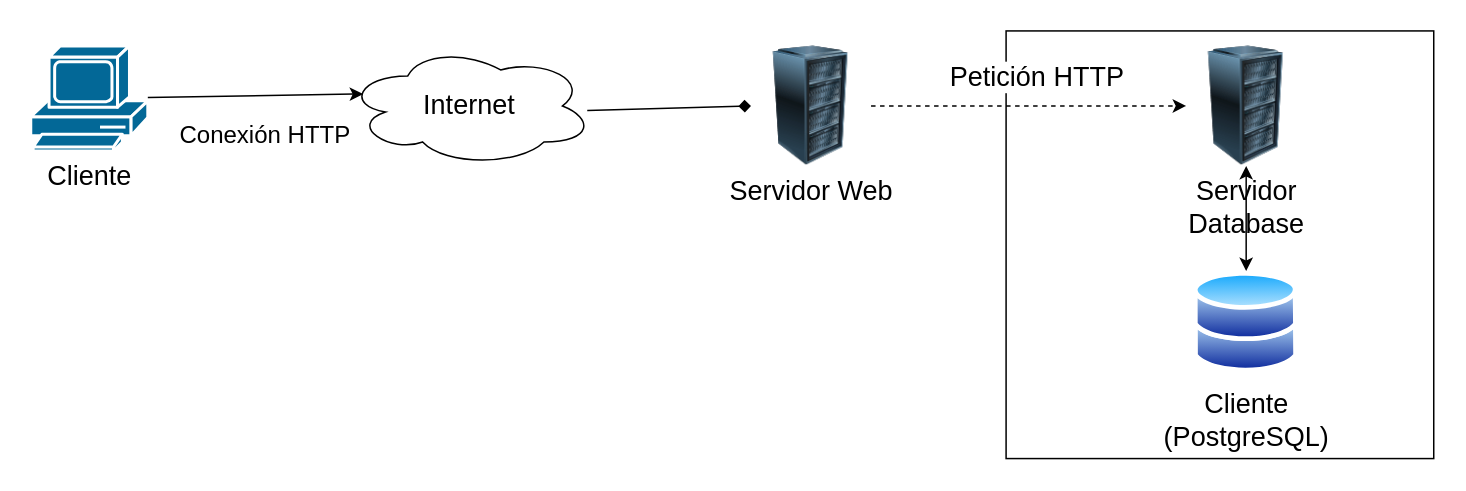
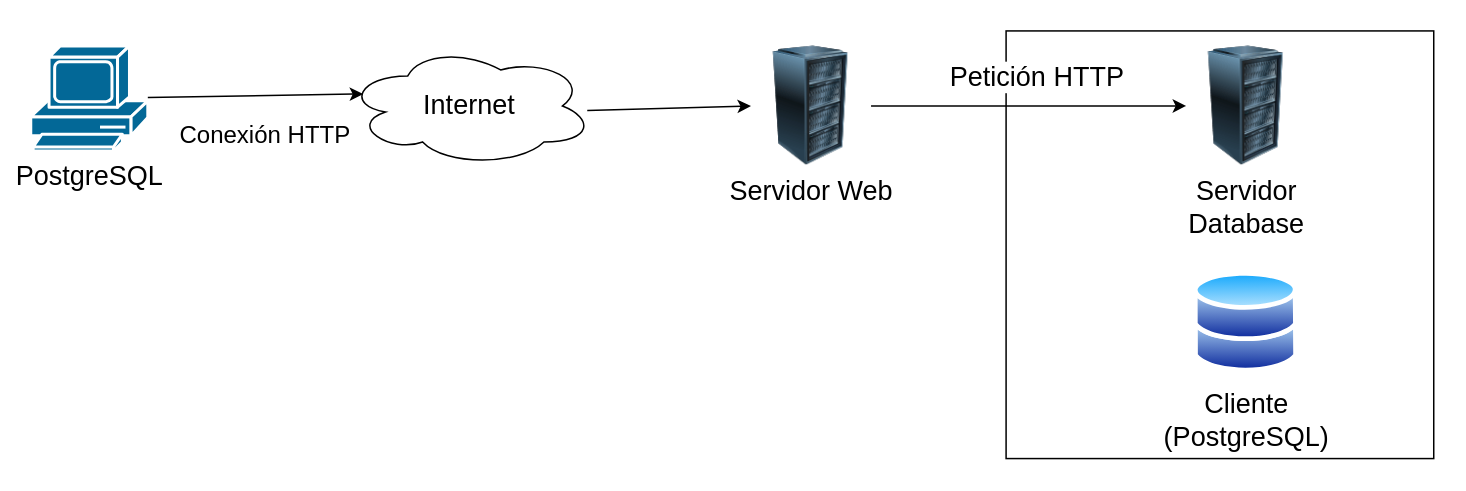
- <mxCell id="14" value="" style="endArrow=diamond;html=1;rounded=0;exitX=0.975;exitY=0.538;exitDx=0;exitDy=0;exitPerimeter=0;entryX=0;entryY=0.5;entryDx=0;entryDy=0;" edge="1" parent="1" source="13" target="4"><mxGeometry width="50" height="50" relative="1" as="geometry"><mxPoint x="370" y="180" as="sourcePoint" /><mxPoint x="420" y="130" as="targetPoint" /></mxGeometry></mxCell>
+ <mxCell id="14" value="" style="endArrow=classic;html=1;rounded=0;exitX=0.975;exitY=0.538;exitDx=0;exitDy=0;exitPerimeter=0;entryX=0;entryY=0.5;entryDx=0;entryDy=0;" edge="1" parent="1" source="13" target="4"><mxGeometry width="50" height="50" relative="1" as="geometry"><mxPoint x="370" y="180" as="sourcePoint" /><mxPoint x="420" y="130" as="targetPoint" /></mxGeometry></mxCell>
- <mxCell id="9" value="" style="endArrow=classic;html=1;rounded=0;exitX=1;exitY=0.5;exitDx=0;exitDy=0;dashed=1;" edge="1" parent="1" source="4" target="6"><mxGeometry width="50" height="50" relative="1" as="geometry"><mxPoint x="370" y="320" as="sourcePoint" /><mxPoint x="420" y="270" as="targetPoint" /></mxGeometry></mxCell>
+ <mxCell id="9" value="" style="endArrow=classic;html=1;rounded=0;exitX=1;exitY=0.5;exitDx=0;exitDy=0;" edge="1" parent="1" source="4" target="6"><mxGeometry width="50" height="50" relative="1" as="geometry"><mxPoint x="370" y="320" as="sourcePoint" /><mxPoint x="420" y="270" as="targetPoint" /></mxGeometry></mxCell>
- <mxCell id="3" value="&lt;div style=&quot;&quot;&gt;&lt;span style=&quot;background-color: initial;&quot;&gt;&lt;font style=&quot;font-size: 18px;&quot;&gt;Cliente&lt;/font&gt;&lt;/span&gt;&lt;/div&gt;" style="shape=mxgraph.cisco.computers_and_peripherals.pc;html=1;pointerEvents=1;dashed=0;fillColor=#036897;strokeColor=#ffffff;strokeWidth=2;verticalLabelPosition=bottom;verticalAlign=top;align=center;outlineConnect=0;" vertex="1" parent="1"><mxGeometry x="20" y="30" width="78" height="70" as="geometry" /></mxCell>
+ <mxCell id="3" value="&lt;div style=&quot;&quot;&gt;&lt;span style=&quot;background-color: initial;&quot;&gt;&lt;font style=&quot;font-size: 18px;&quot;&gt;PostgreSQL&lt;/font&gt;&lt;/span&gt;&lt;/div&gt;" style="shape=mxgraph.cisco.computers_and_peripherals.pc;html=1;pointerEvents=1;dashed=0;fillColor=#036897;strokeColor=#ffffff;strokeWidth=2;verticalLabelPosition=bottom;verticalAlign=top;align=center;outlineConnect=0;" vertex="1" parent="1"><mxGeometry x="20" y="30" width="78" height="70" as="geometry" /></mxCell>
- <mxCell id="12" value="" style="endArrow=classic;startArrow=classic;html=1;rounded=0;exitX=0.5;exitY=1;exitDx=0;exitDy=0;entryX=0.5;entryY=0;entryDx=0;entryDy=0;" edge="1" parent="1" source="6" target="5"><mxGeometry width="50" height="50" relative="1" as="geometry"><mxPoint x="810" y="280" as="sourcePoint" /><mxPoint x="930" y="250" as="targetPoint" /></mxGeometry></mxCell>
